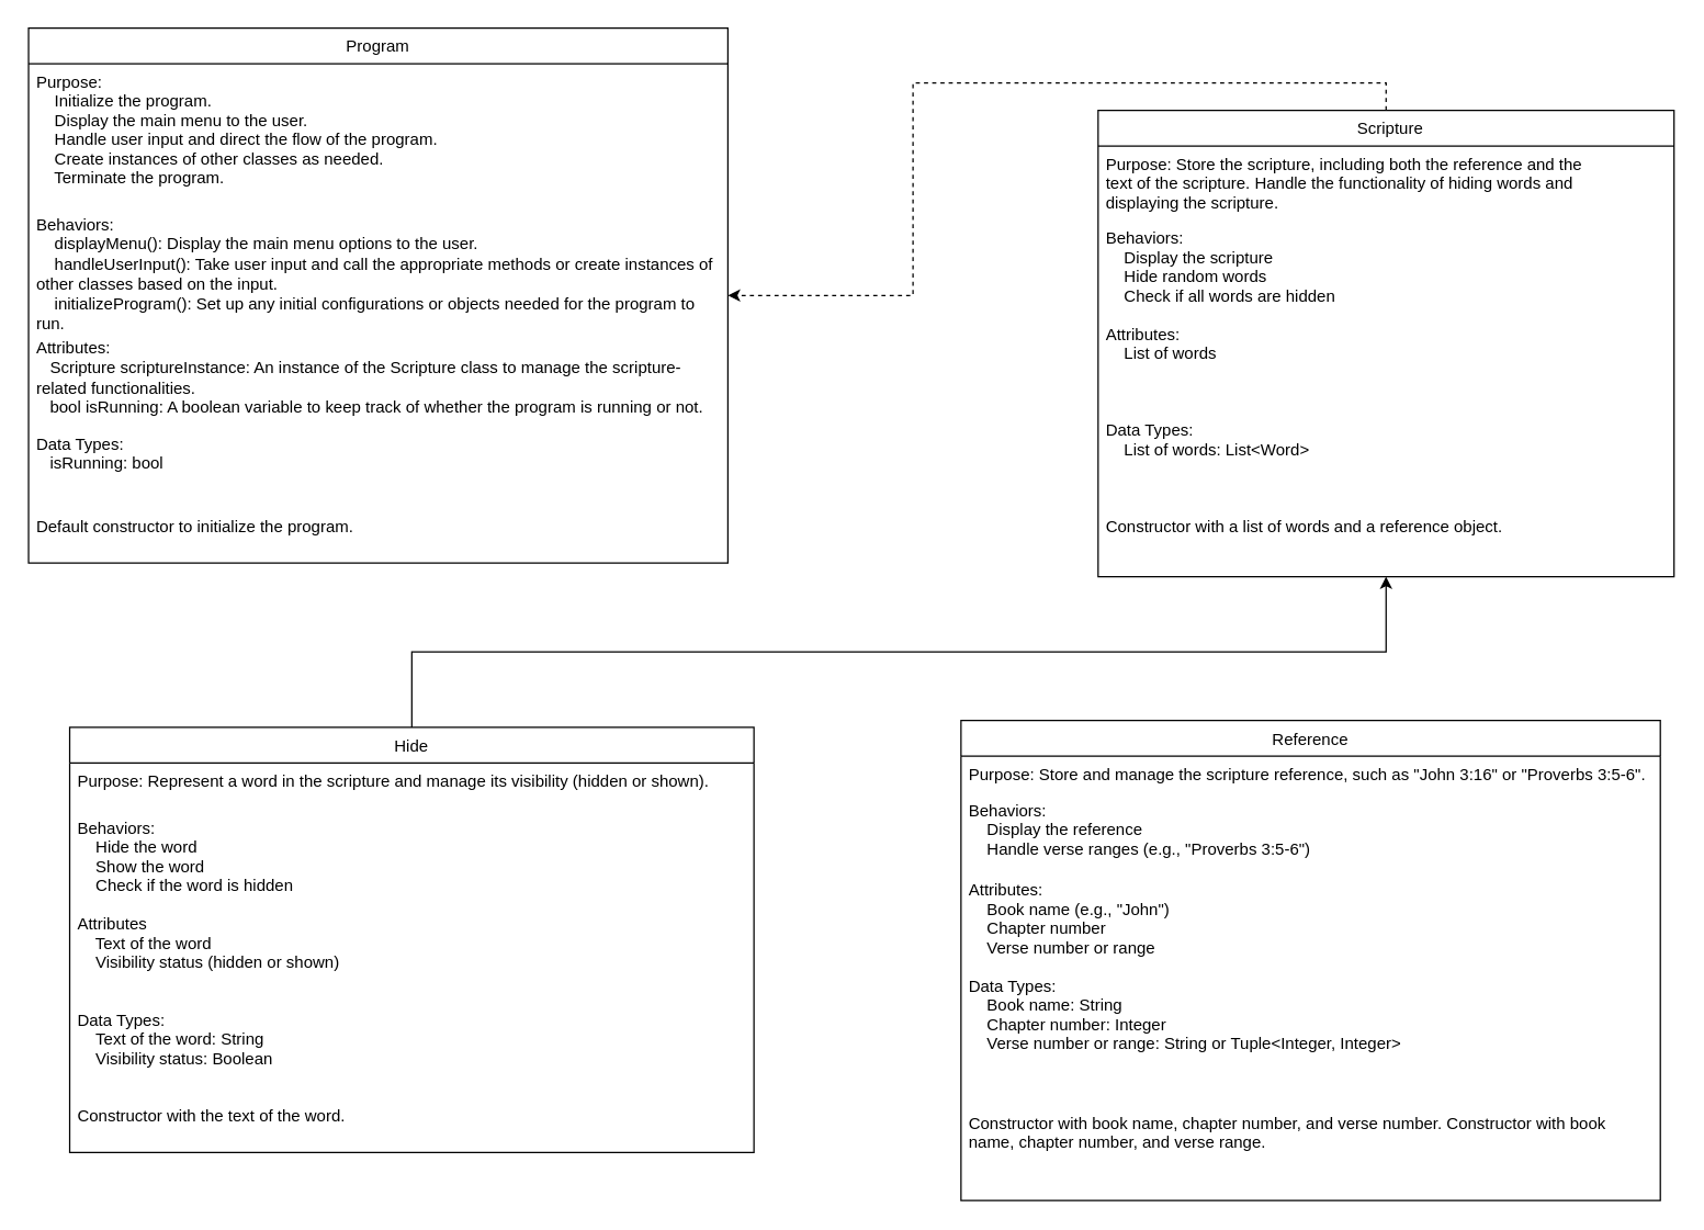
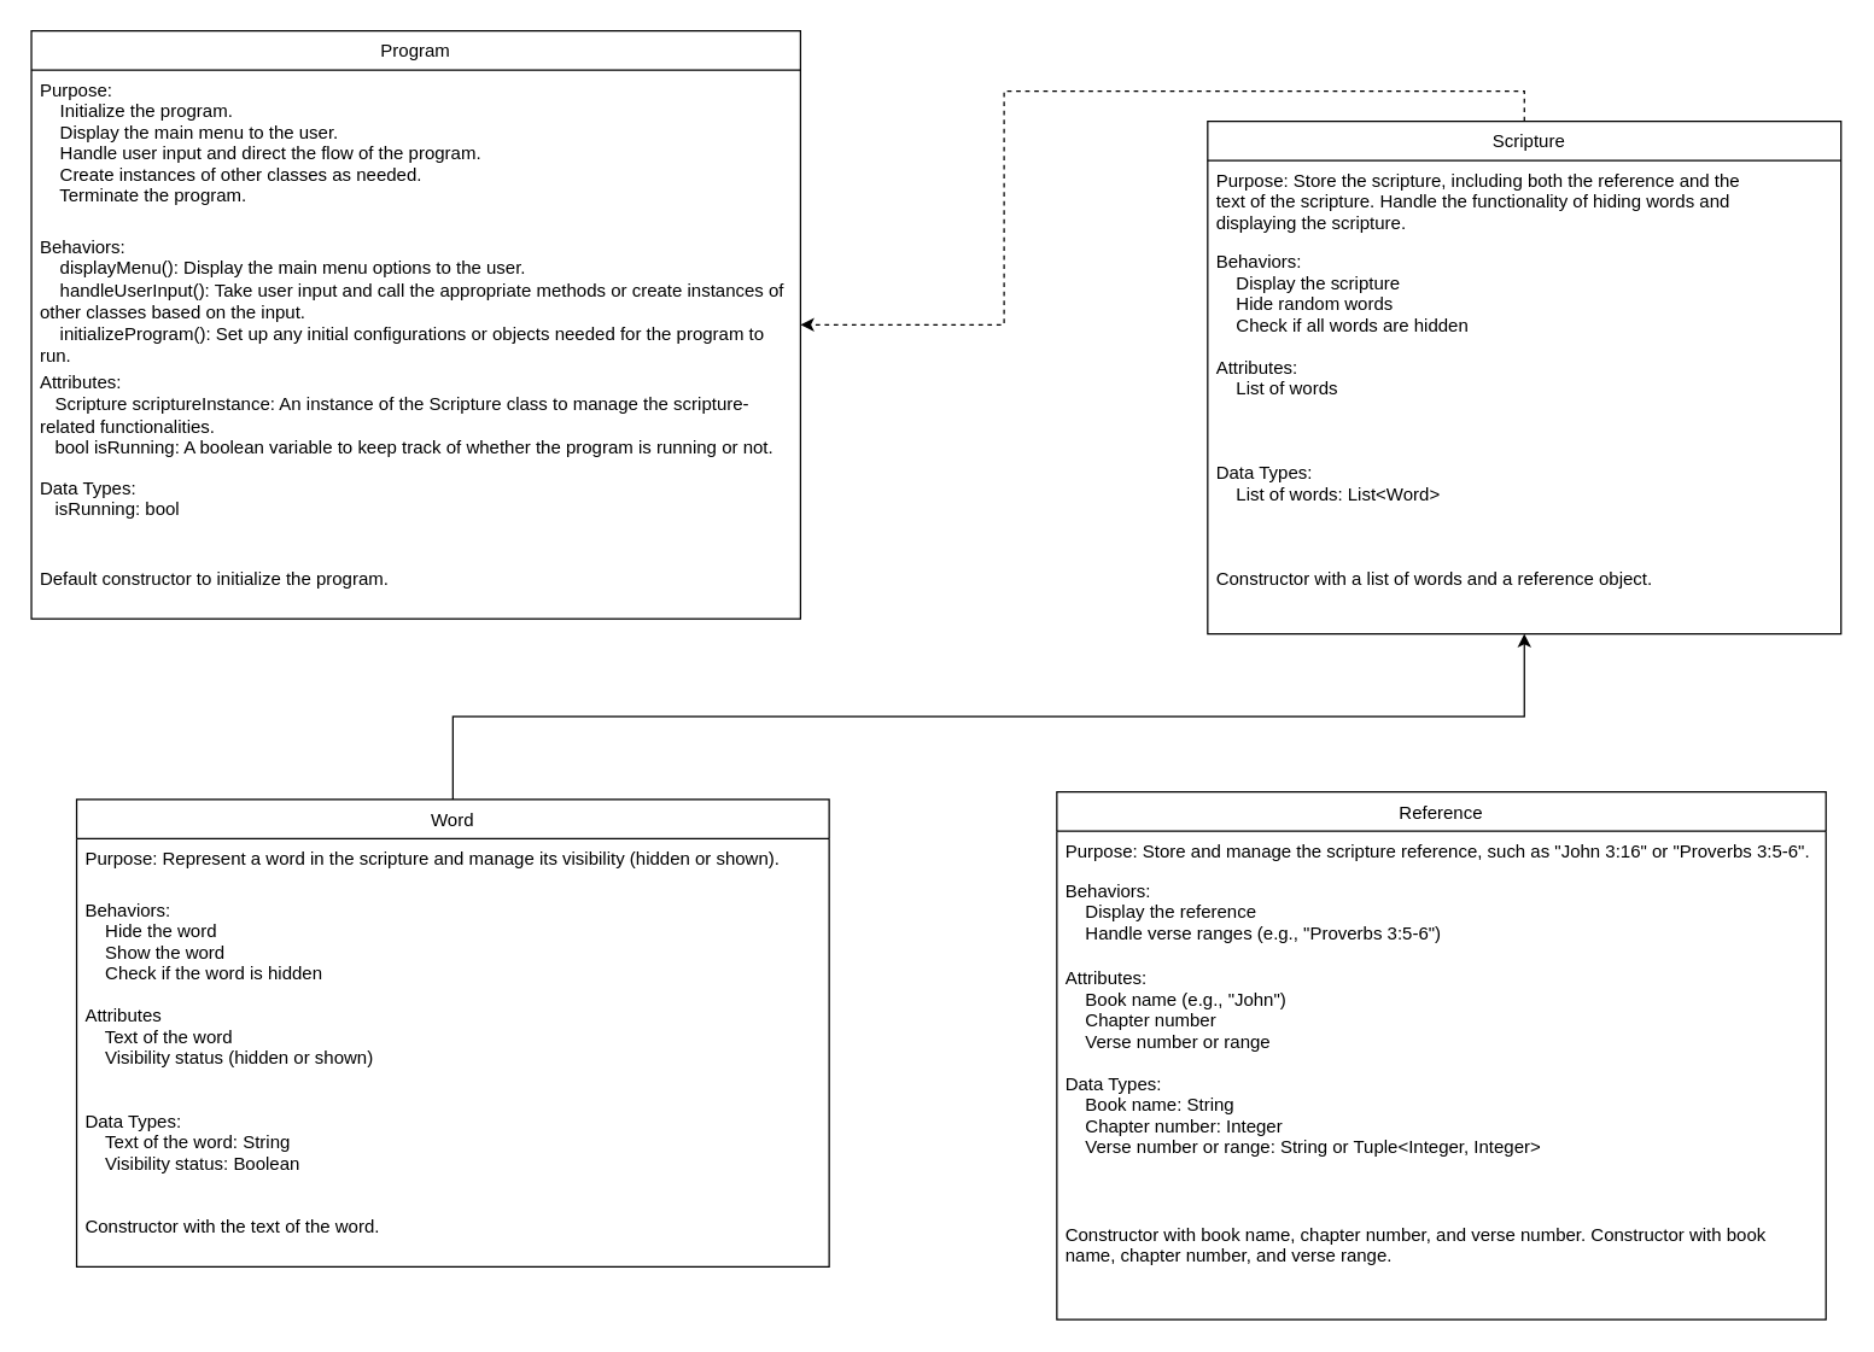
- <mxCell id="16" value="Hide" style="swimlane;fontStyle=0;align=center;verticalAlign=top;childLayout=stackLayout;horizontal=1;startSize=26;horizontalStack=0;resizeParent=1;resizeLast=0;collapsible=1;marginBottom=0;rounded=0;shadow=0;strokeWidth=1;" parent="1" vertex="1"><mxGeometry x="50" y="530" width="499" height="310" as="geometry"><mxRectangle x="340" y="380" width="170" height="26" as="alternateBounds" /></mxGeometry></mxCell>
+ <mxCell id="16" value="Word" style="swimlane;fontStyle=0;align=center;verticalAlign=top;childLayout=stackLayout;horizontal=1;startSize=26;horizontalStack=0;resizeParent=1;resizeLast=0;collapsible=1;marginBottom=0;rounded=0;shadow=0;strokeWidth=1;" parent="1" vertex="1"><mxGeometry x="50" y="530" width="499" height="310" as="geometry"><mxRectangle x="340" y="380" width="170" height="26" as="alternateBounds" /></mxGeometry></mxCell>
